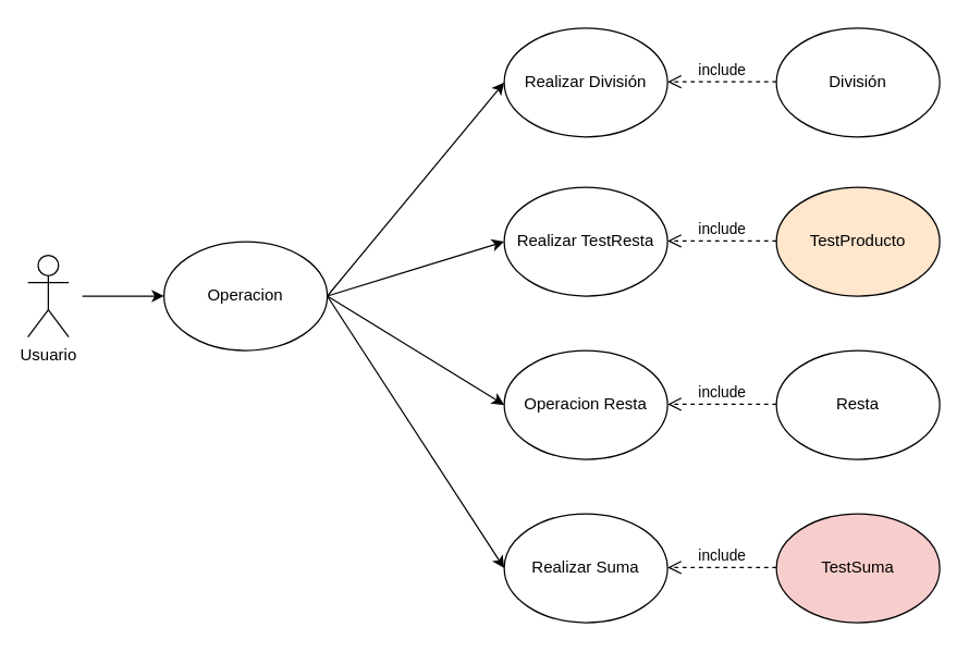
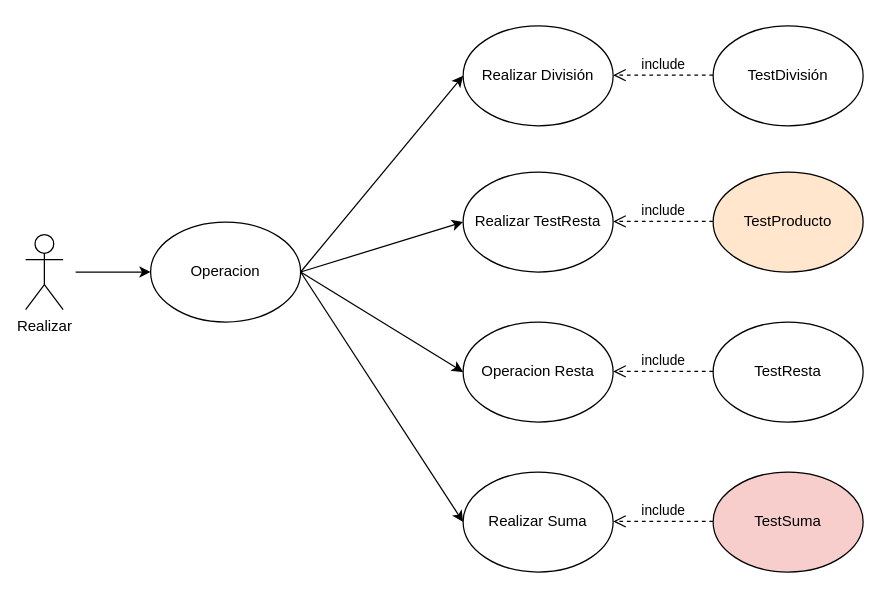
- <mxCell id="7" value="División" style="ellipse;whiteSpace=wrap;html=1;" vertex="1" parent="1"><mxGeometry x="570" y="20" width="120" height="80" as="geometry" /></mxCell>
+ <mxCell id="7" value="TestDivisión" style="ellipse;whiteSpace=wrap;html=1;" vertex="1" parent="1"><mxGeometry x="570" y="20" width="120" height="80" as="geometry" /></mxCell>
- <mxCell id="2" value="Usuario" style="shape=umlActor;verticalLabelPosition=bottom;verticalAlign=top;html=1;outlineConnect=0;" vertex="1" parent="1"><mxGeometry x="20" y="187" width="30" height="60" as="geometry" /></mxCell>
+ <mxCell id="2" value="Realizar" style="shape=umlActor;verticalLabelPosition=bottom;verticalAlign=top;html=1;outlineConnect=0;" vertex="1" parent="1"><mxGeometry x="20" y="187" width="30" height="60" as="geometry" /></mxCell>
- <mxCell id="9" value="Resta" style="ellipse;whiteSpace=wrap;html=1;" vertex="1" parent="1"><mxGeometry x="570" y="257" width="120" height="80" as="geometry" /></mxCell>
+ <mxCell id="9" value="TestResta" style="ellipse;whiteSpace=wrap;html=1;" vertex="1" parent="1"><mxGeometry x="570" y="257" width="120" height="80" as="geometry" /></mxCell>
